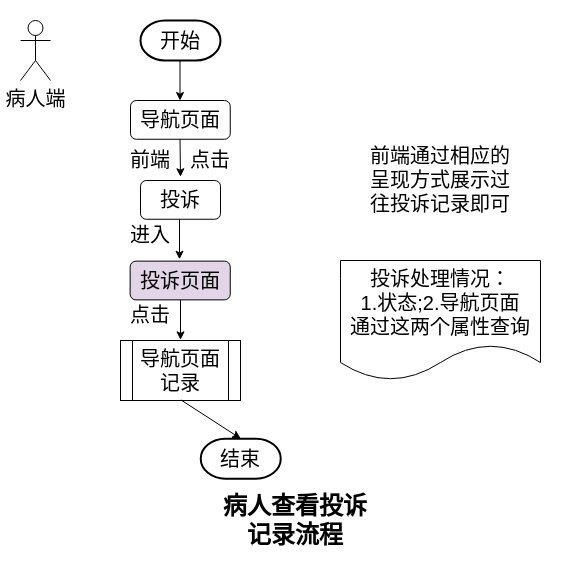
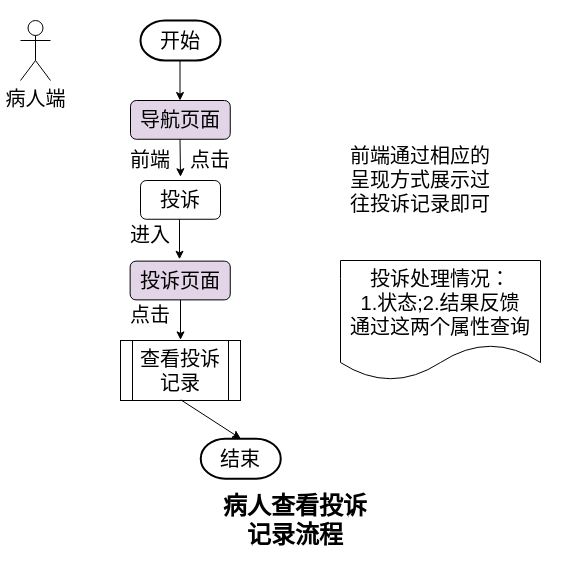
- <mxCell id="5" value="导航页面" style="rounded=1;whiteSpace=wrap;html=1;fontSize=20;" parent="1" vertex="1"><mxGeometry x="130" y="100" width="99.75" height="38.75" as="geometry" /></mxCell>
+ <mxCell id="5" value="导航页面" style="rounded=1;whiteSpace=wrap;html=1;fontSize=20;fillColor=#e1d5e7;" parent="1" vertex="1"><mxGeometry x="130" y="100" width="99.75" height="38.75" as="geometry" /></mxCell>
- <mxCell id="19" value="&lt;font style=&quot;font-size: 20px;&quot;&gt;前端通过相应的呈现方式展示过往投诉记录即可&lt;/font&gt;" style="text;html=1;strokeColor=none;fillColor=none;align=center;verticalAlign=middle;whiteSpace=wrap;rounded=0;strokeWidth=20;" parent="1" vertex="1"><mxGeometry x="360" y="138.75" width="160" height="81.25" as="geometry" /></mxCell>
+ <mxCell id="19" value="&lt;font style=&quot;font-size: 20px;&quot;&gt;前端通过相应的呈现方式展示过往投诉记录即可&lt;/font&gt;" style="text;html=1;strokeColor=none;fillColor=none;align=center;verticalAlign=middle;whiteSpace=wrap;rounded=0;strokeWidth=20;" parent="1" vertex="1"><mxGeometry x="340" y="138.75" width="160" height="81.25" as="geometry" /></mxCell>
- <mxCell id="20" value="&lt;font style=&quot;font-size: 20px;&quot;&gt;投诉处理情况：&lt;br&gt;1.状态;2.导航页面&lt;br&gt;通过这两个属性查询&lt;br&gt;&lt;/font&gt;" style="shape=document;whiteSpace=wrap;html=1;boundedLbl=1;" vertex="1" parent="1"><mxGeometry x="340" y="260" width="200" height="120" as="geometry" /></mxCell>
+ <mxCell id="20" value="&lt;font style=&quot;font-size: 20px;&quot;&gt;投诉处理情况：&lt;br&gt;1.状态;2.结果反馈&lt;br&gt;通过这两个属性查询&lt;br&gt;&lt;/font&gt;" style="shape=document;whiteSpace=wrap;html=1;boundedLbl=1;" vertex="1" parent="1"><mxGeometry x="340" y="260" width="200" height="120" as="geometry" /></mxCell>
- <mxCell id="14" value="&lt;font style=&quot;font-size: 20px;&quot;&gt;导航页面&lt;br&gt;记录&lt;/font&gt;" style="shape=process;whiteSpace=wrap;html=1;backgroundOutline=1;" parent="1" vertex="1"><mxGeometry x="120" y="340" width="120" height="60" as="geometry" /></mxCell>
+ <mxCell id="14" value="&lt;font style=&quot;font-size: 20px;&quot;&gt;查看投诉&lt;br&gt;记录&lt;/font&gt;" style="shape=process;whiteSpace=wrap;html=1;backgroundOutline=1;" parent="1" vertex="1"><mxGeometry x="120" y="340" width="120" height="60" as="geometry" /></mxCell>
